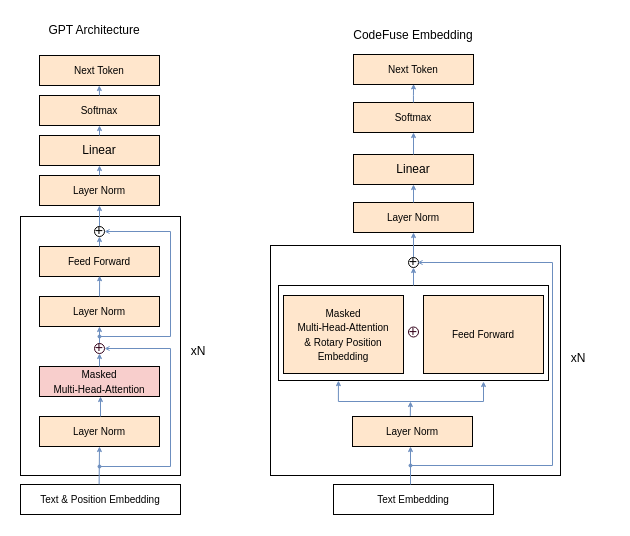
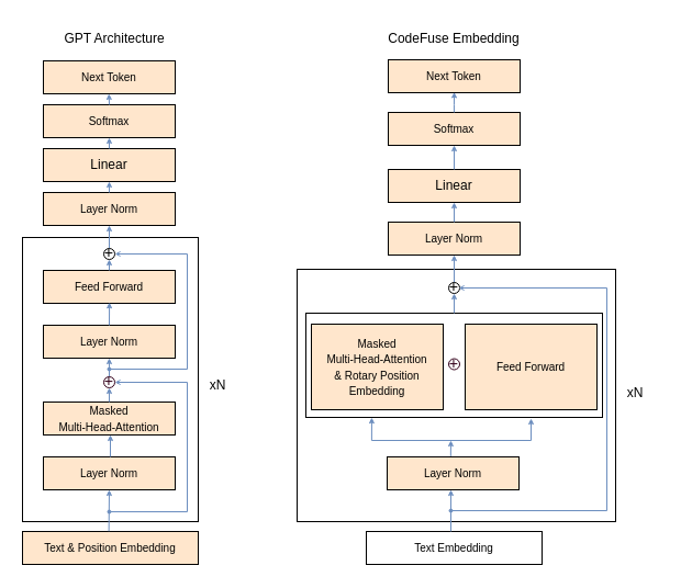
- <mxCell id="29" value="GPT Architecture" style="text;strokeColor=none;align=center;fillColor=none;html=1;verticalAlign=middle;whiteSpace=wrap;rounded=0;" parent="1" vertex="1"><mxGeometry x="39" y="15" width="110" height="30" as="geometry" /></mxCell>
+ <mxCell id="29" value="GPT Architecture" style="text;strokeColor=none;align=center;fillColor=none;html=1;verticalAlign=middle;whiteSpace=wrap;rounded=0;" parent="1" vertex="1"><mxGeometry x="49" y="20" width="110" height="30" as="geometry" /></mxCell>
- <mxCell id="8" value="&lt;span style=&quot;font-size: 10px;&quot;&gt;Masked &lt;br&gt;Multi-Head-Attention&lt;/span&gt;" style="rounded=0;whiteSpace=wrap;html=1;fillColor=#f8cecc;strokeColor=default;" parent="1" vertex="1"><mxGeometry x="39" y="366" width="120" height="30" as="geometry" /></mxCell>
+ <mxCell id="8" value="&lt;span style=&quot;font-size: 10px;&quot;&gt;Masked &lt;br&gt;Multi-Head-Attention&lt;/span&gt;" style="rounded=0;whiteSpace=wrap;html=1;fillColor=#ffe6cc;strokeColor=default;" parent="1" vertex="1"><mxGeometry x="39" y="366" width="120" height="30" as="geometry" /></mxCell>
- <mxCell id="5" value="&lt;font style=&quot;font-size: 10px;&quot;&gt;Text &amp;amp; Position Embedding&lt;/font&gt;" style="rounded=0;whiteSpace=wrap;html=1;fillColor=#ffffff;strokeColor=default;" parent="1" vertex="1"><mxGeometry x="20" y="484" width="160" height="30" as="geometry" /></mxCell>
+ <mxCell id="5" value="&lt;font style=&quot;font-size: 10px;&quot;&gt;Text &amp;amp; Position Embedding&lt;/font&gt;" style="rounded=0;whiteSpace=wrap;html=1;fillColor=#ffe6cc;strokeColor=default;" parent="1" vertex="1"><mxGeometry x="20" y="484" width="160" height="30" as="geometry" /></mxCell>
